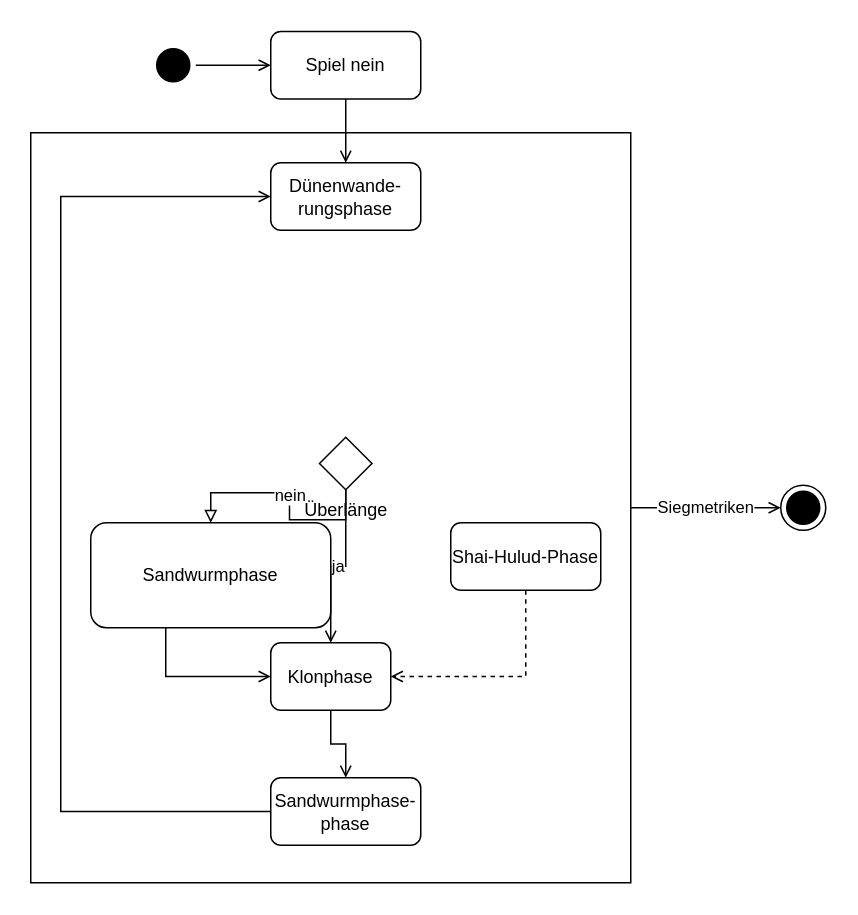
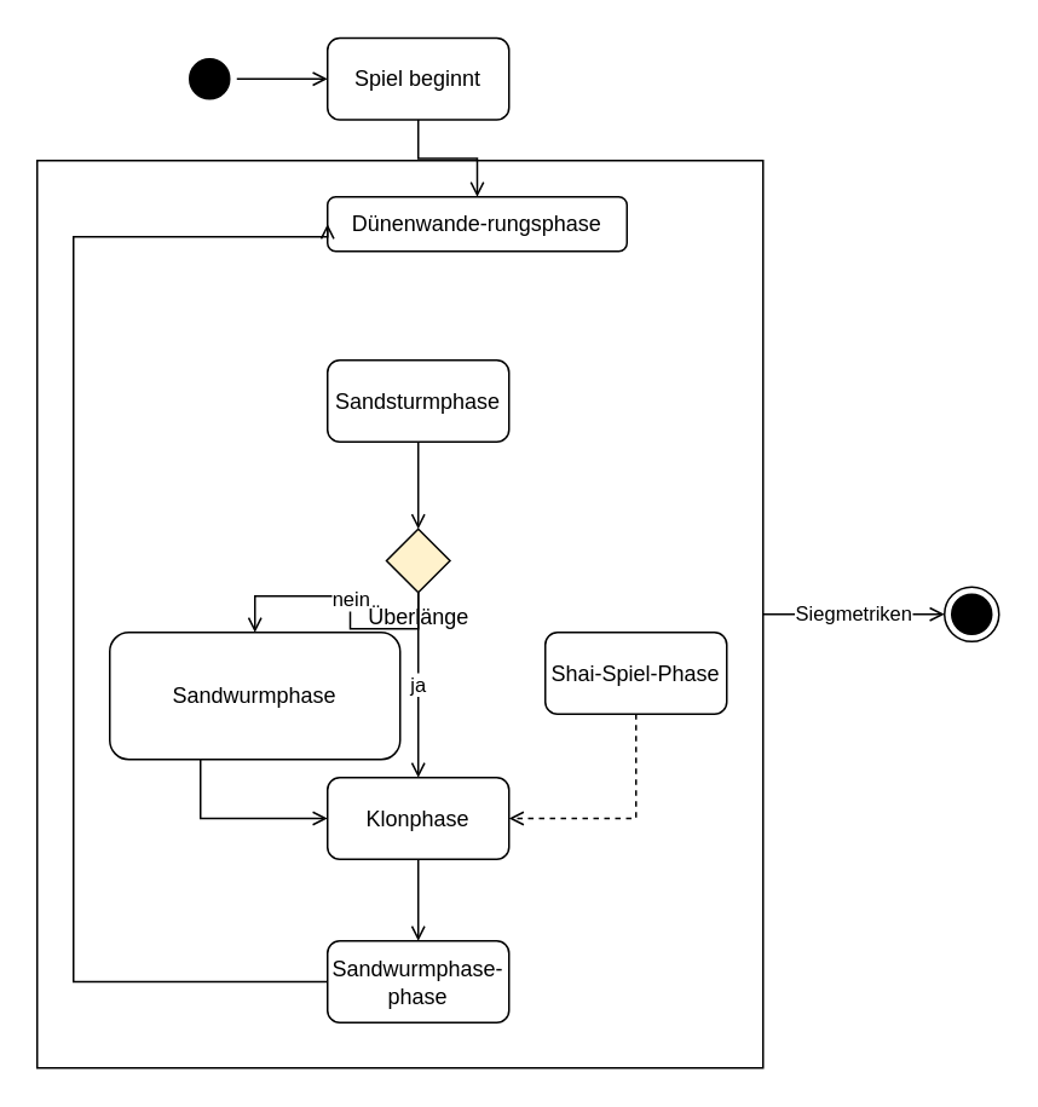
- <mxCell id="7" value="Spiel nein" style="rounded=1;whiteSpace=wrap;html=1;strokeColor=default;" parent="1" vertex="1"><mxGeometry x="180" y="20.5" width="100" height="45" as="geometry" /></mxCell>
+ <mxCell id="7" value="Spiel beginnt" style="rounded=1;whiteSpace=wrap;html=1;strokeColor=default;" parent="1" vertex="1"><mxGeometry x="180" y="20.5" width="100" height="45" as="geometry" /></mxCell>
- <mxCell id="11" value="Dünenwande-rungsphase" style="rounded=1;whiteSpace=wrap;html=1;strokeColor=default;" parent="1" vertex="1"><mxGeometry x="180" y="108" width="100" height="45" as="geometry" /></mxCell>
+ <mxCell id="11" value="Dünenwande-rungsphase" style="rounded=1;whiteSpace=wrap;html=1;strokeColor=default;" parent="1" vertex="1"><mxGeometry x="180" y="108" width="165" height="30" as="geometry" /></mxCell>
+ <mxCell id="13" value="Sandsturmphase" style="rounded=1;whiteSpace=wrap;html=1;strokeColor=default;" parent="1" vertex="1"><mxGeometry x="180" y="198" width="100" height="45" as="geometry" /></mxCell>
+ <mxCell id="12" style="edgeStyle=orthogonalEdgeStyle;rounded=0;orthogonalLoop=1;jettySize=auto;html=1;entryX=0;entryY=0.5;entryDx=0;entryDy=0;endArrow=open;endFill=0;endSize=6;strokeColor=default;" parent="1" source="13" target="10" edge="1"><mxGeometry relative="1" as="geometry" /></mxCell>
- <mxCell id="10" value="Überlänge" style="rhombus;whiteSpace=wrap;html=1;strokeColor=default;direction=south;verticalAlign=top;labelPosition=center;verticalLabelPosition=bottom;align=center;" parent="1" vertex="1"><mxGeometry x="212.5" y="291" width="35" height="35" as="geometry" /></mxCell>
+ <mxCell id="10" value="Überlänge" style="rhombus;whiteSpace=wrap;html=1;strokeColor=default;direction=south;verticalAlign=top;labelPosition=center;verticalLabelPosition=bottom;align=center;fillColor=#fff2cc;" parent="1" vertex="1"><mxGeometry x="212.5" y="291" width="35" height="35" as="geometry" /></mxCell>
- <mxCell id="8" value="nein" style="edgeStyle=orthogonalEdgeStyle;rounded=0;orthogonalLoop=1;jettySize=auto;html=1;entryX=0.5;entryY=0;entryDx=0;entryDy=0;endArrow=block;endFill=0;endSize=6;strokeColor=default;" parent="1" source="10" target="17" edge="1"><mxGeometry relative="1" as="geometry" /></mxCell>
+ <mxCell id="8" value="nein" style="edgeStyle=orthogonalEdgeStyle;rounded=0;orthogonalLoop=1;jettySize=auto;html=1;entryX=0.5;entryY=0;entryDx=0;entryDy=0;endArrow=open;endFill=0;endSize=6;strokeColor=default;" parent="1" source="10" target="17" edge="1"><mxGeometry relative="1" as="geometry" /></mxCell>
- <mxCell id="15" value="Shai-Hulud-Phase" style="rounded=1;whiteSpace=wrap;html=1;strokeColor=default;" parent="1" vertex="1"><mxGeometry x="300" y="348" width="100" height="45" as="geometry" /></mxCell>
+ <mxCell id="15" value="Shai-Spiel-Phase" style="rounded=1;whiteSpace=wrap;html=1;strokeColor=default;" parent="1" vertex="1"><mxGeometry x="300" y="348" width="100" height="45" as="geometry" /></mxCell>
- <mxCell id="19" value="Klonphase" style="rounded=1;whiteSpace=wrap;html=1;strokeColor=default;" parent="1" vertex="1"><mxGeometry x="180" y="428" width="80" height="45" as="geometry" /></mxCell>
+ <mxCell id="19" value="Klonphase" style="rounded=1;whiteSpace=wrap;html=1;strokeColor=default;" parent="1" vertex="1"><mxGeometry x="180" y="428" width="100" height="45" as="geometry" /></mxCell>
